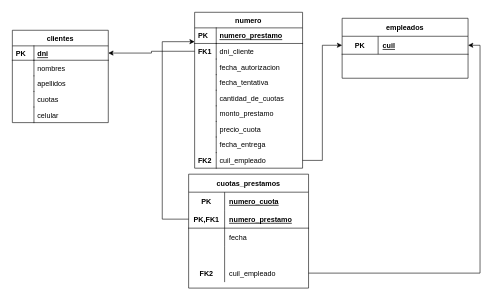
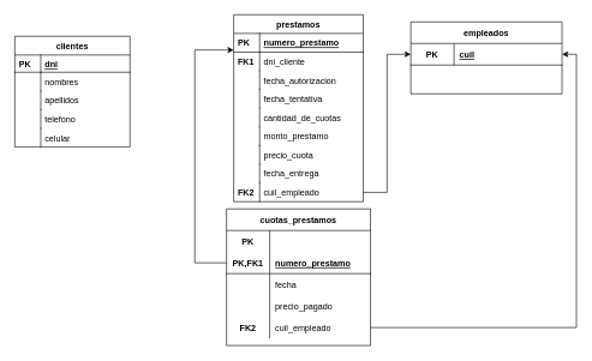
- <mxCell id="37" value="numero" style="swimlane;fontStyle=1;childLayout=stackLayout;horizontal=1;startSize=26;horizontalStack=0;resizeParent=1;resizeLast=0;collapsible=1;marginBottom=0;rounded=0;shadow=0;strokeWidth=1;" parent="1" vertex="1"><mxGeometry x="324" y="20" width="180" height="260" as="geometry"><mxRectangle x="260" y="80" width="160" height="26" as="alternateBounds" /></mxGeometry></mxCell>
+ <mxCell id="37" value="prestamos" style="swimlane;fontStyle=1;childLayout=stackLayout;horizontal=1;startSize=26;horizontalStack=0;resizeParent=1;resizeLast=0;collapsible=1;marginBottom=0;rounded=0;shadow=0;strokeWidth=1;" parent="1" vertex="1"><mxGeometry x="324" y="20" width="180" height="260" as="geometry"><mxRectangle x="260" y="80" width="160" height="26" as="alternateBounds" /></mxGeometry></mxCell>
- <mxCell id="2" style="edgeStyle=orthogonalEdgeStyle;rounded=0;orthogonalLoop=1;jettySize=auto;html=1;startArrow=none;startFill=0;endArrow=classic;endFill=1;" parent="1" source="40" target="27" edge="1"><mxGeometry relative="1" as="geometry" /></mxCell>
- <mxCell id="33" value="cuotas" style="shape=partialRectangle;top=0;left=0;right=0;bottom=0;align=left;verticalAlign=top;fillColor=none;spacingLeft=40;spacingRight=4;overflow=hidden;rotatable=0;points=[[0,0.5],[1,0.5]];portConstraint=eastwest;dropTarget=0;rounded=0;shadow=0;strokeWidth=1;" parent="26" vertex="1"><mxGeometry y="102" width="160" height="26" as="geometry" /></mxCell>
+ <mxCell id="33" value="telefono" style="shape=partialRectangle;top=0;left=0;right=0;bottom=0;align=left;verticalAlign=top;fillColor=none;spacingLeft=40;spacingRight=4;overflow=hidden;rotatable=0;points=[[0,0.5],[1,0.5]];portConstraint=eastwest;dropTarget=0;rounded=0;shadow=0;strokeWidth=1;" parent="26" vertex="1"><mxGeometry y="102" width="160" height="26" as="geometry" /></mxCell>
- <mxCell id="6" value="numero_cuota" style="shape=partialRectangle;connectable=0;fillColor=none;top=0;left=0;bottom=0;right=0;align=left;spacingLeft=6;fontStyle=5;overflow=hidden;" parent="4" vertex="1"><mxGeometry x="60" width="140" height="30" as="geometry" /></mxCell>
+ <mxCell id="15" value="precio_pagado" style="shape=partialRectangle;connectable=0;fillColor=none;top=0;left=0;bottom=0;right=0;align=left;spacingLeft=6;overflow=hidden;" parent="13" vertex="1"><mxGeometry x="60" width="140" height="30" as="geometry" /></mxCell>
